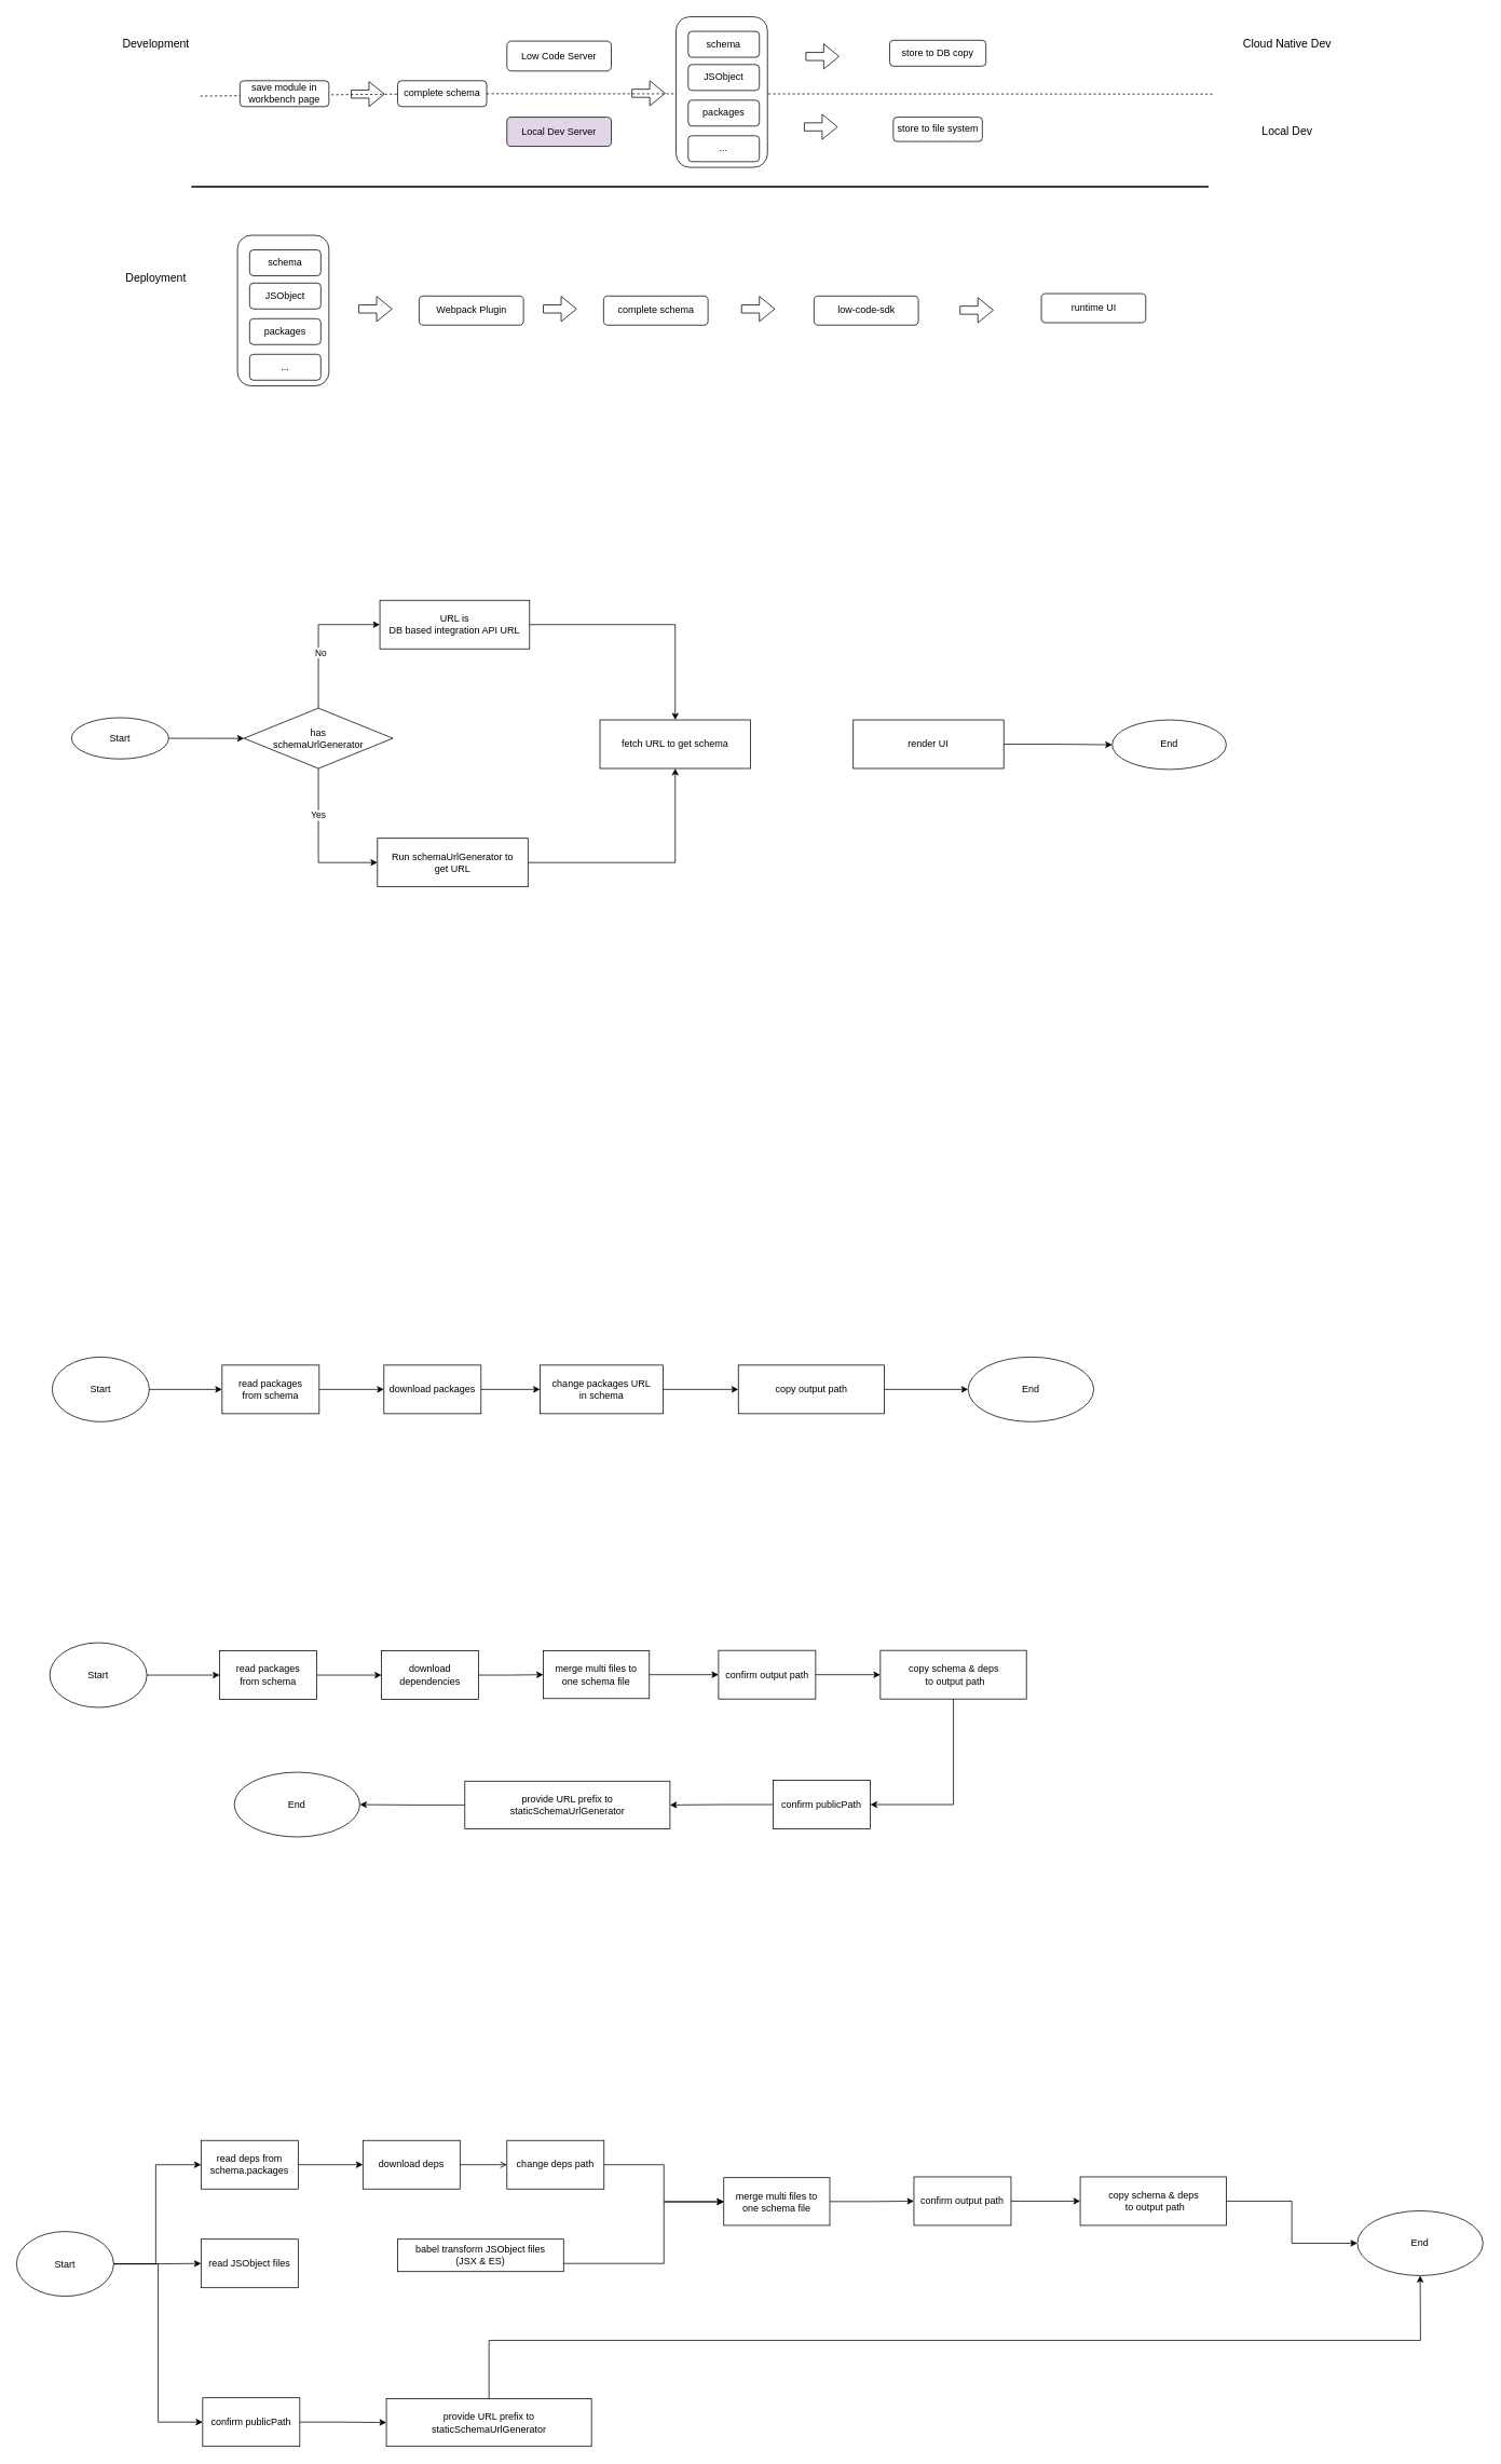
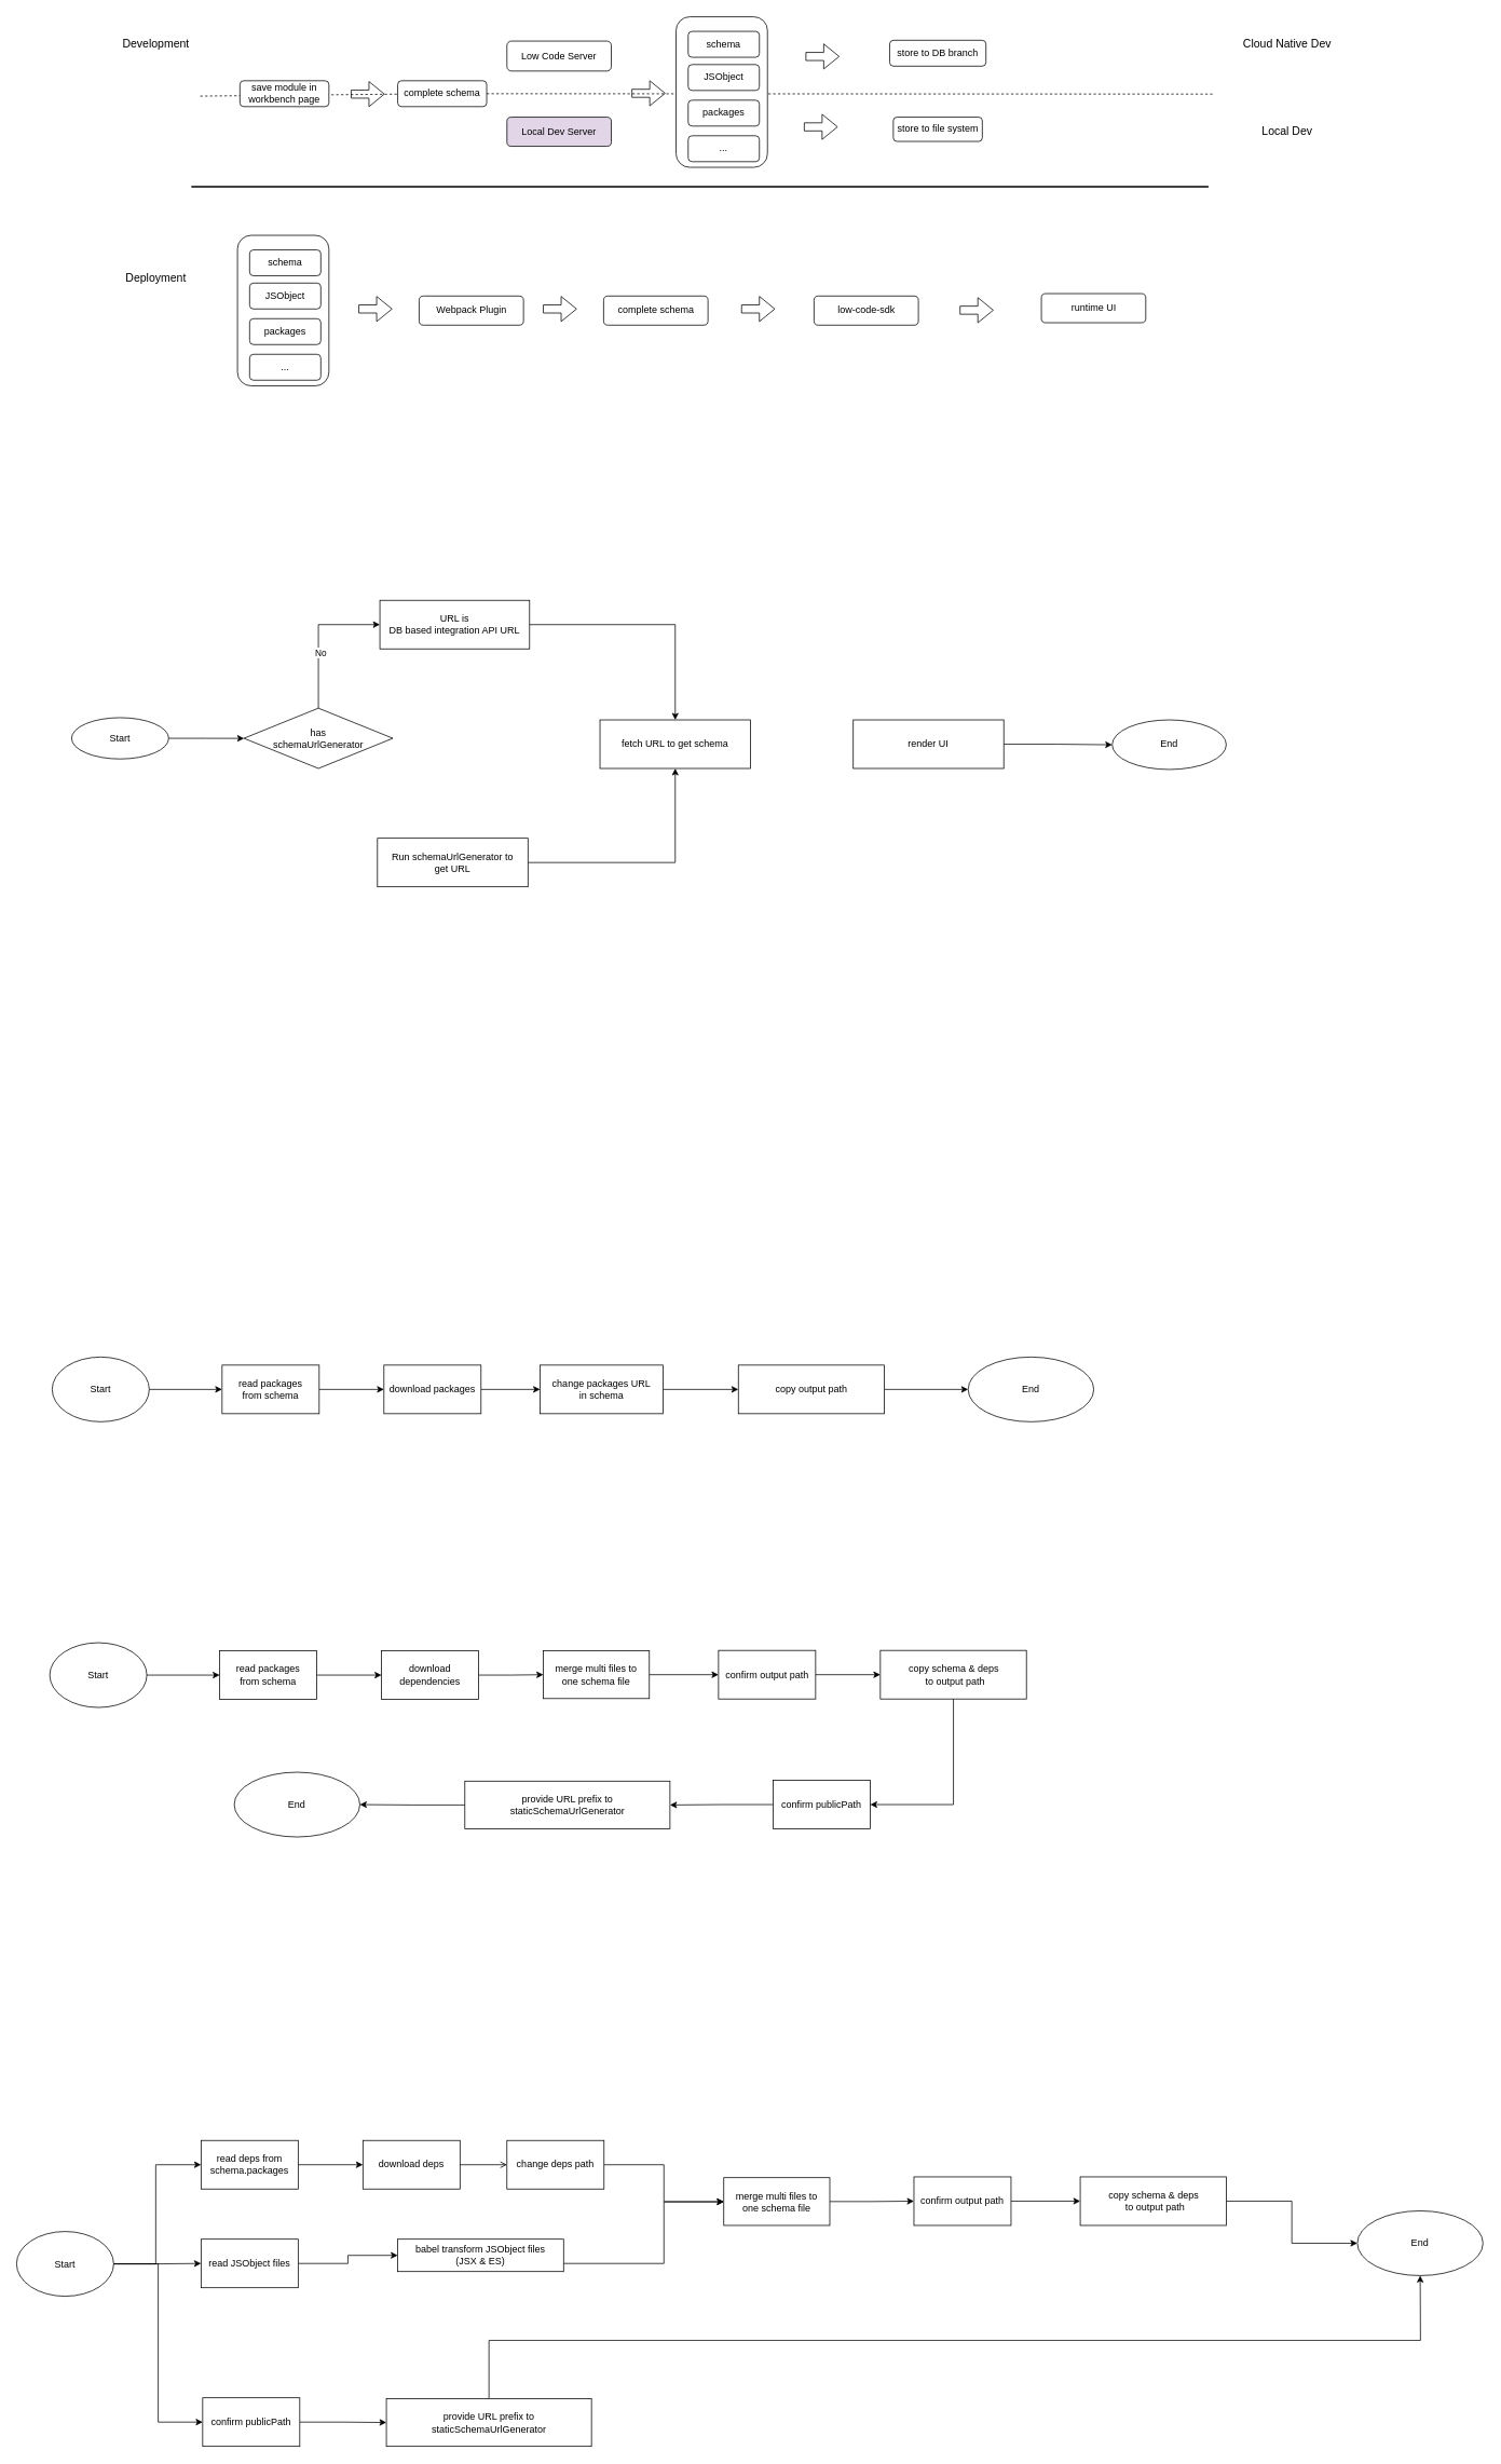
- <mxCell id="10" value="store to DB copy" style="rounded=1;whiteSpace=wrap;html=1;" parent="1" vertex="1"><mxGeometry x="1099" y="49" width="119" height="32" as="geometry" /></mxCell>
+ <mxCell id="10" value="store to DB branch" style="rounded=1;whiteSpace=wrap;html=1;" parent="1" vertex="1"><mxGeometry x="1099" y="49" width="119" height="32" as="geometry" /></mxCell>
- <mxCell id="41" value="" style="edgeStyle=orthogonalEdgeStyle;rounded=0;orthogonalLoop=1;jettySize=auto;html=1;entryX=0;entryY=0.5;entryDx=0;entryDy=0;" parent="1" source="43" target="47" edge="1"><mxGeometry relative="1" as="geometry" /></mxCell>
- <mxCell id="42" value="Yes" style="edgeLabel;html=1;align=center;verticalAlign=middle;resizable=0;points=[];" parent="41" vertex="1" connectable="0"><mxGeometry x="-0.384" y="-1" relative="1" as="geometry"><mxPoint as="offset" /></mxGeometry></mxCell>
+ <mxCell id="87" value="" style="edgeStyle=orthogonalEdgeStyle;rounded=0;orthogonalLoop=1;jettySize=auto;html=1;" parent="1" source="88" target="93" edge="1"><mxGeometry relative="1" as="geometry" /></mxCell>
